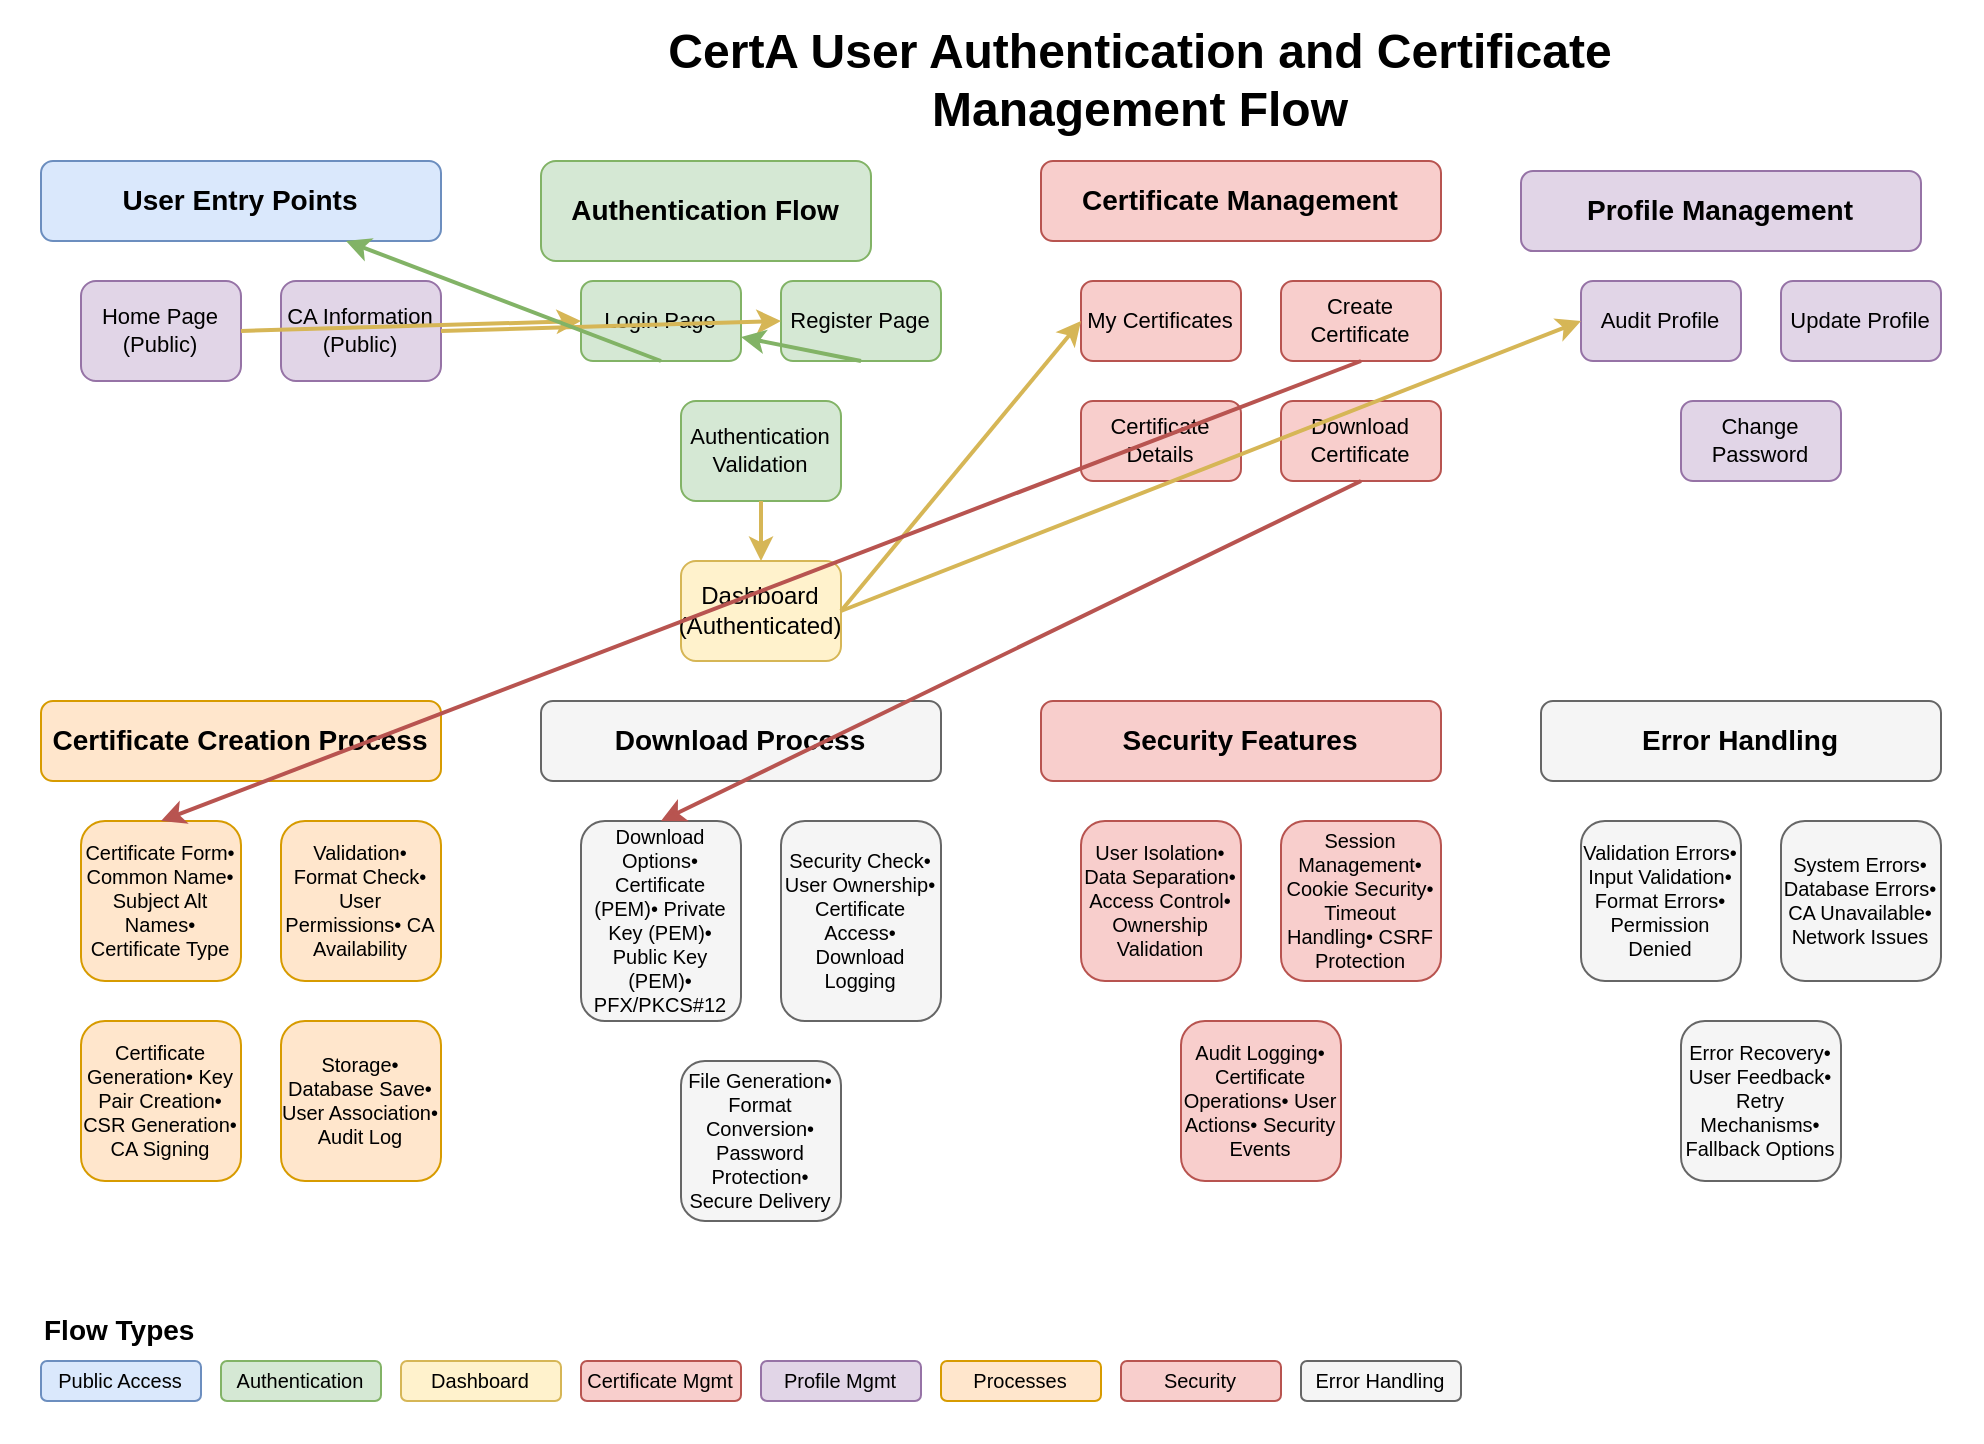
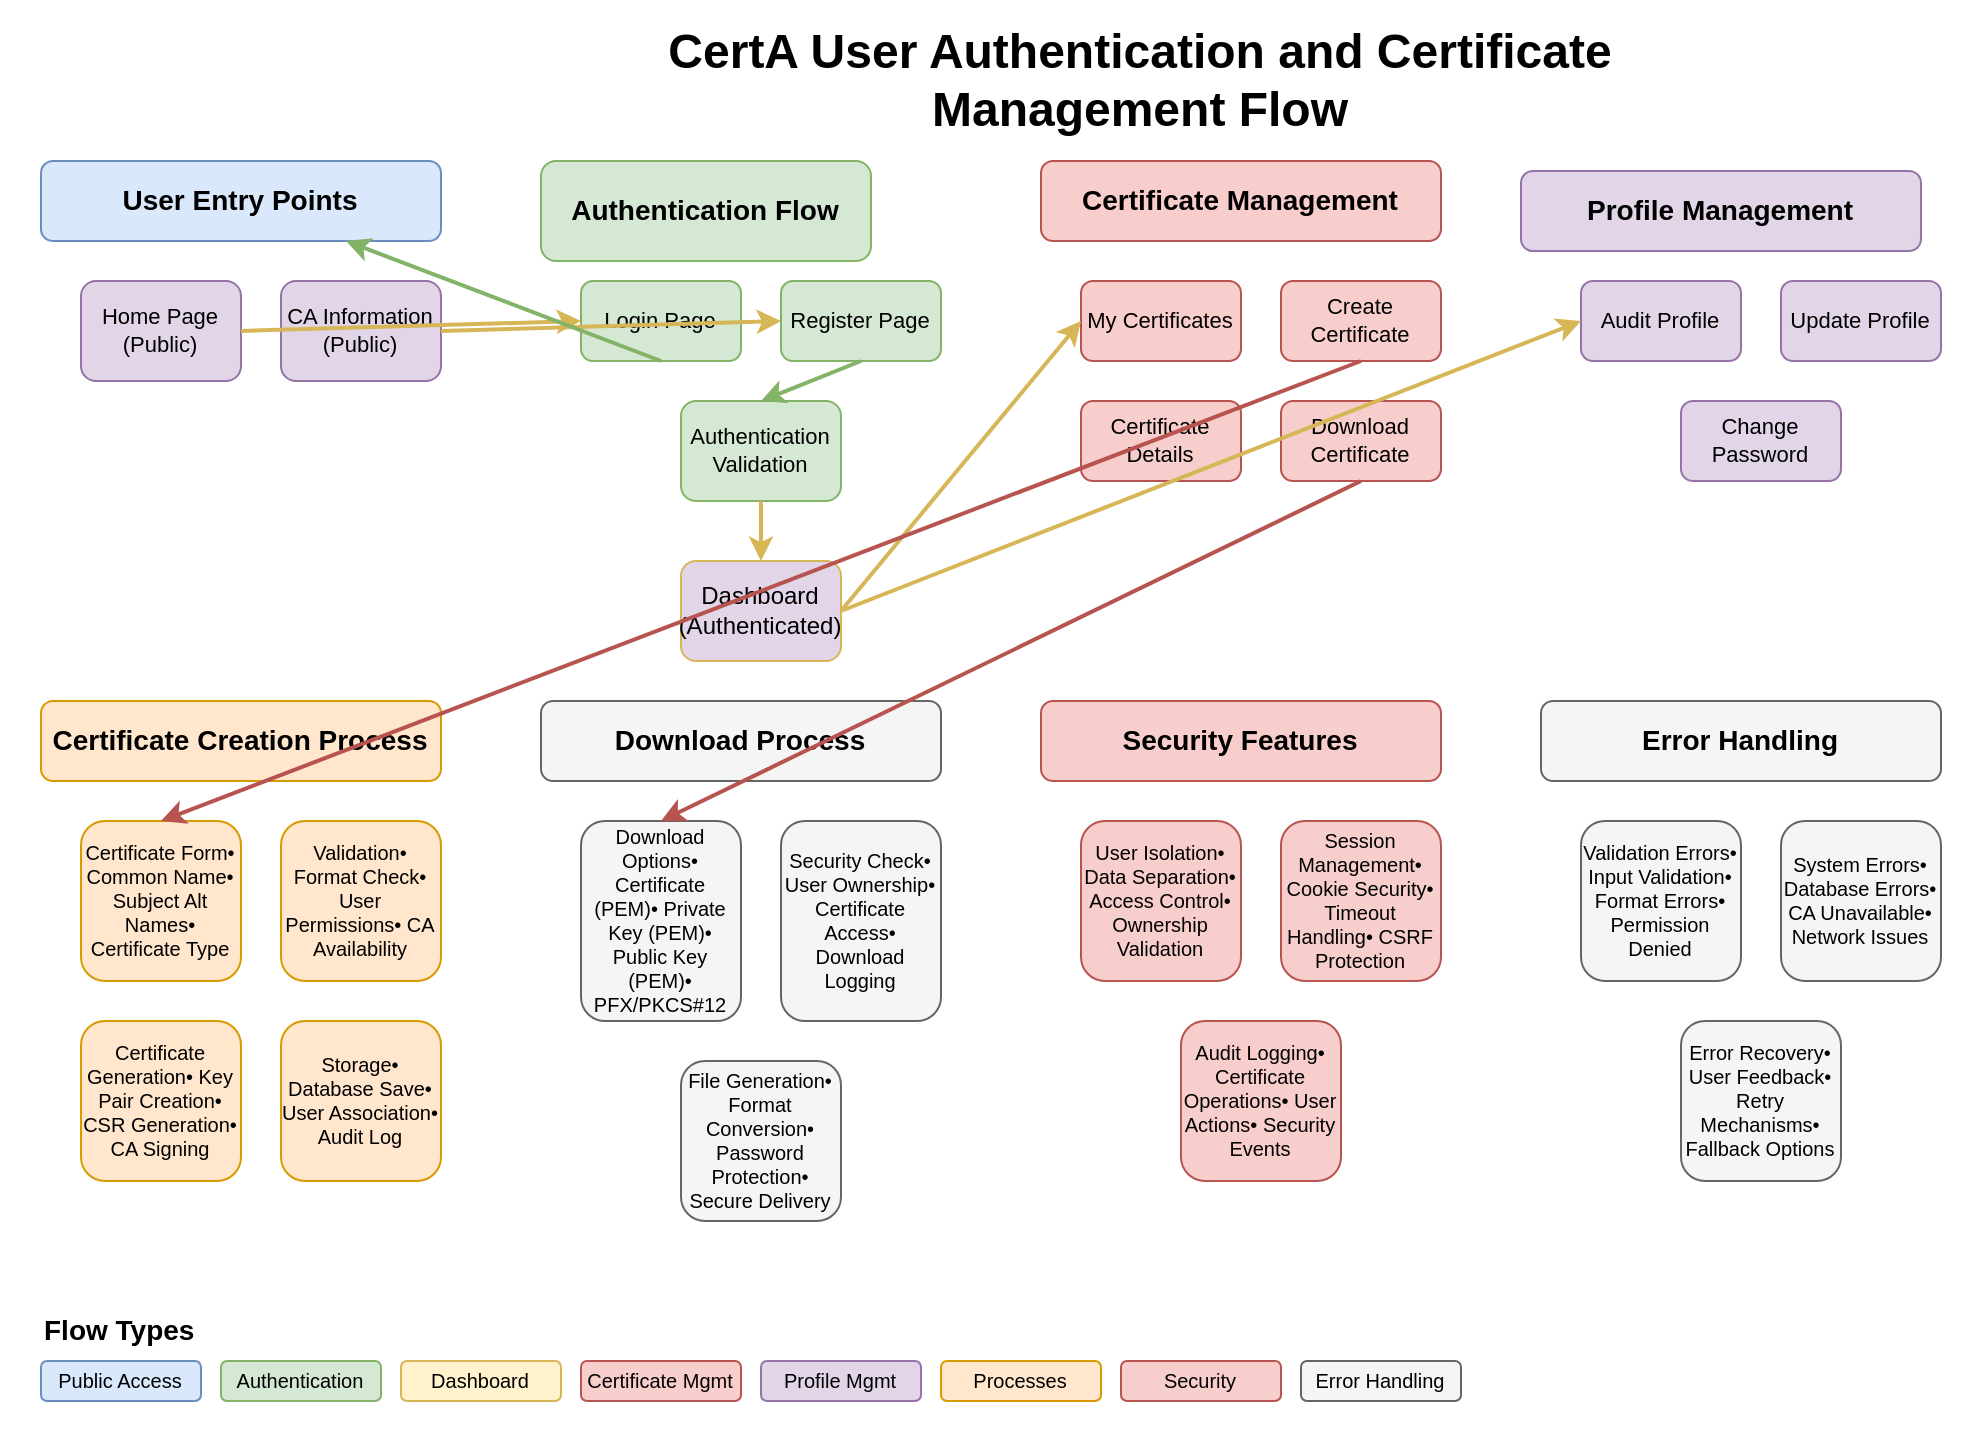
- <mxCell id="40" value="" style="endArrow=classic;html=1;rounded=0;exitX=0.5;exitY=1;exitDx=0;exitDy=0;strokeWidth=2;strokeColor=#82b366;" edge="1" parent="1" source="8" target="7"><mxGeometry width="50" height="50" relative="1" as="geometry"><mxPoint x="430" y="190" as="sourcePoint" /><mxPoint x="380" y="140" as="targetPoint" /></mxGeometry></mxCell>
+ <mxCell id="40" value="" style="endArrow=classic;html=1;rounded=0;exitX=0.5;exitY=1;exitDx=0;exitDy=0;entryX=0.5;entryY=0;entryDx=0;entryDy=0;strokeWidth=2;strokeColor=#82b366;" edge="1" parent="1" source="8" target="9"><mxGeometry width="50" height="50" relative="1" as="geometry"><mxPoint x="430" y="190" as="sourcePoint" /><mxPoint x="380" y="140" as="targetPoint" /></mxGeometry></mxCell>
- <mxCell id="10" value="Dashboard (Authenticated)" style="rounded=1;whiteSpace=wrap;html=1;fillColor=#fff2cc;strokeColor=#d6b656;fontSize=12;align=center;" vertex="1" parent="1"><mxGeometry x="340" y="280" width="80" height="50" as="geometry" /></mxCell>
+ <mxCell id="10" value="Dashboard (Authenticated)" style="rounded=1;whiteSpace=wrap;html=1;fillColor=#e1d5e7;strokeColor=#d6b656;fontSize=12;align=center;" vertex="1" parent="1"><mxGeometry x="340" y="280" width="80" height="50" as="geometry" /></mxCell>
